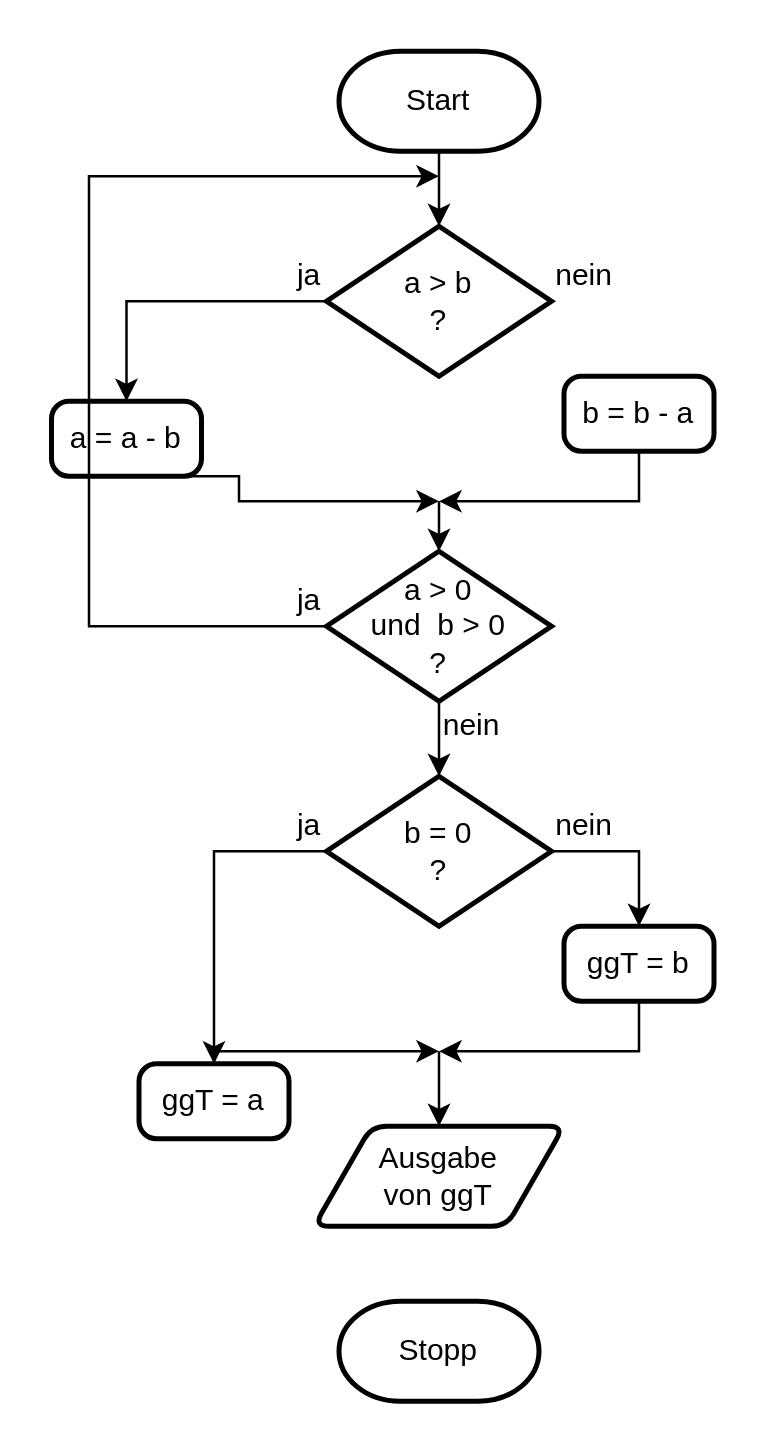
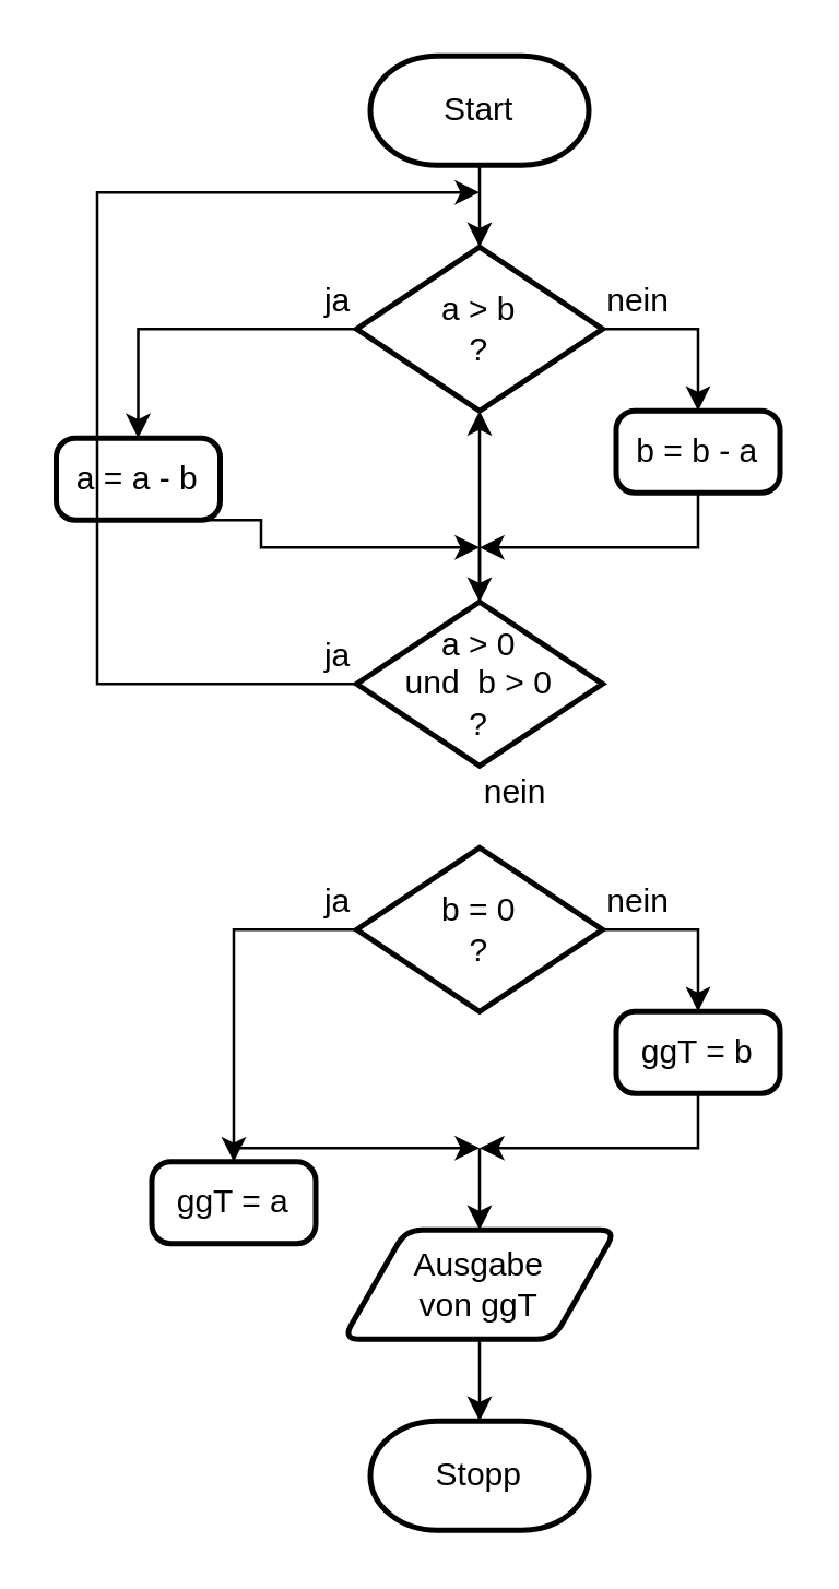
+ <mxCell id="5" style="edgeStyle=orthogonalEdgeStyle;rounded=0;orthogonalLoop=1;jettySize=auto;html=1;entryX=0.5;entryY=0;entryDx=0;entryDy=0;" parent="1" source="6" target="10" edge="1"><mxGeometry relative="1" as="geometry"><mxPoint x="275" y="220" as="targetPoint" /><Array as="points"><mxPoint x="175" y="120" /><mxPoint x="255" y="120" /></Array></mxGeometry></mxCell>
- <mxCell id="24" style="edgeStyle=orthogonalEdgeStyle;rounded=0;orthogonalLoop=1;jettySize=auto;html=1;" parent="1" source="12" target="23" edge="1"><mxGeometry relative="1" as="geometry"><mxPoint x="175" y="460" as="targetPoint" /><mxPoint x="175" y="310" as="sourcePoint" /></mxGeometry></mxCell>
+ <mxCell id="24" style="edgeStyle=orthogonalEdgeStyle;rounded=0;orthogonalLoop=1;jettySize=auto;html=1;" parent="1" source="12" target="6" edge="1"><mxGeometry relative="1" as="geometry"><mxPoint x="175" y="460" as="targetPoint" /><mxPoint x="175" y="310" as="sourcePoint" /></mxGeometry></mxCell>
+ <mxCell id="2" style="edgeStyle=orthogonalEdgeStyle;rounded=0;orthogonalLoop=1;jettySize=auto;html=1;entryX=0.5;entryY=0;entryDx=0;entryDy=0;entryPerimeter=0;" parent="1" source="3" target="19" edge="1"><mxGeometry relative="1" as="geometry" /></mxCell>
